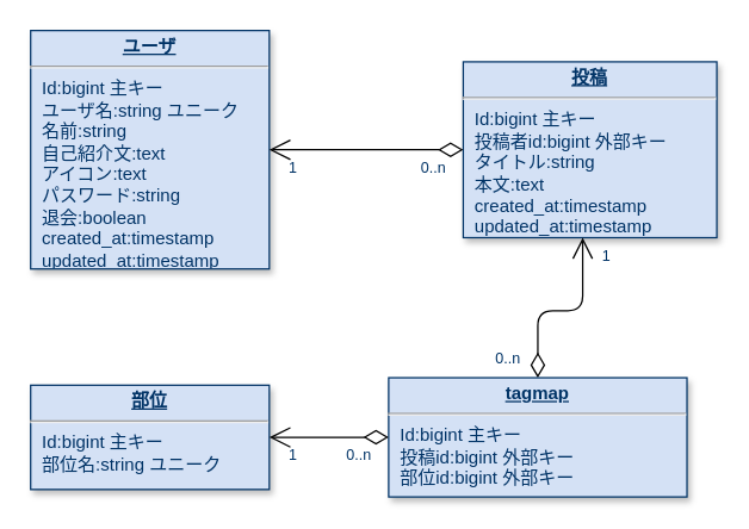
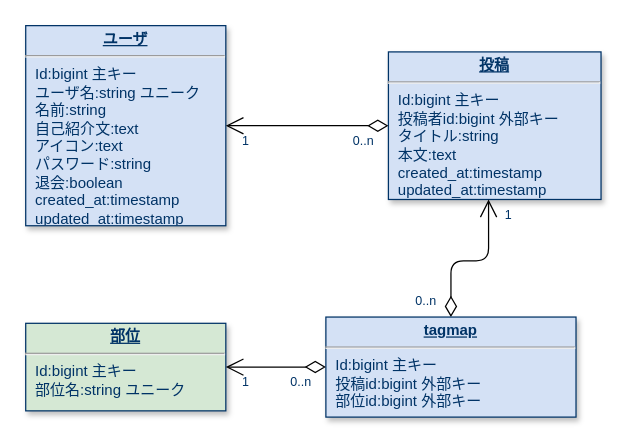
- <mxCell id="8" value="&lt;p style=&quot;margin: 0px ; margin-top: 4px ; text-align: center ; text-decoration: underline&quot;&gt;&lt;b&gt;部位&lt;/b&gt;&lt;/p&gt;&lt;hr&gt;&lt;p style=&quot;margin: 0px ; margin-left: 8px&quot;&gt;Id:bigint 主キー&lt;br&gt;&lt;/p&gt;&lt;p style=&quot;margin: 0px ; margin-left: 8px&quot;&gt;部位名:string ユニーク&lt;/p&gt;&lt;p style=&quot;margin: 0px ; margin-left: 8px&quot;&gt;&lt;br&gt;&lt;/p&gt;" style="verticalAlign=top;align=left;overflow=fill;fontSize=12;fontFamily=Helvetica;html=1;strokeColor=#003366;shadow=1;fillColor=#D4E1F5;fontColor=#003366" vertex="1" parent="1"><mxGeometry x="20" y="258" width="160" height="70" as="geometry" /></mxCell>
+ <mxCell id="8" value="&lt;p style=&quot;margin: 0px ; margin-top: 4px ; text-align: center ; text-decoration: underline&quot;&gt;&lt;b&gt;部位&lt;/b&gt;&lt;/p&gt;&lt;hr&gt;&lt;p style=&quot;margin: 0px ; margin-left: 8px&quot;&gt;Id:bigint 主キー&lt;br&gt;&lt;/p&gt;&lt;p style=&quot;margin: 0px ; margin-left: 8px&quot;&gt;部位名:string ユニーク&lt;/p&gt;&lt;p style=&quot;margin: 0px ; margin-left: 8px&quot;&gt;&lt;br&gt;&lt;/p&gt;" style="verticalAlign=top;align=left;overflow=fill;fontSize=12;fontFamily=Helvetica;html=1;strokeColor=#003366;shadow=1;fillColor=#d5e8d4;fontColor=#003366;" vertex="1" parent="1"><mxGeometry x="20" y="258" width="160" height="70" as="geometry" /></mxCell>
